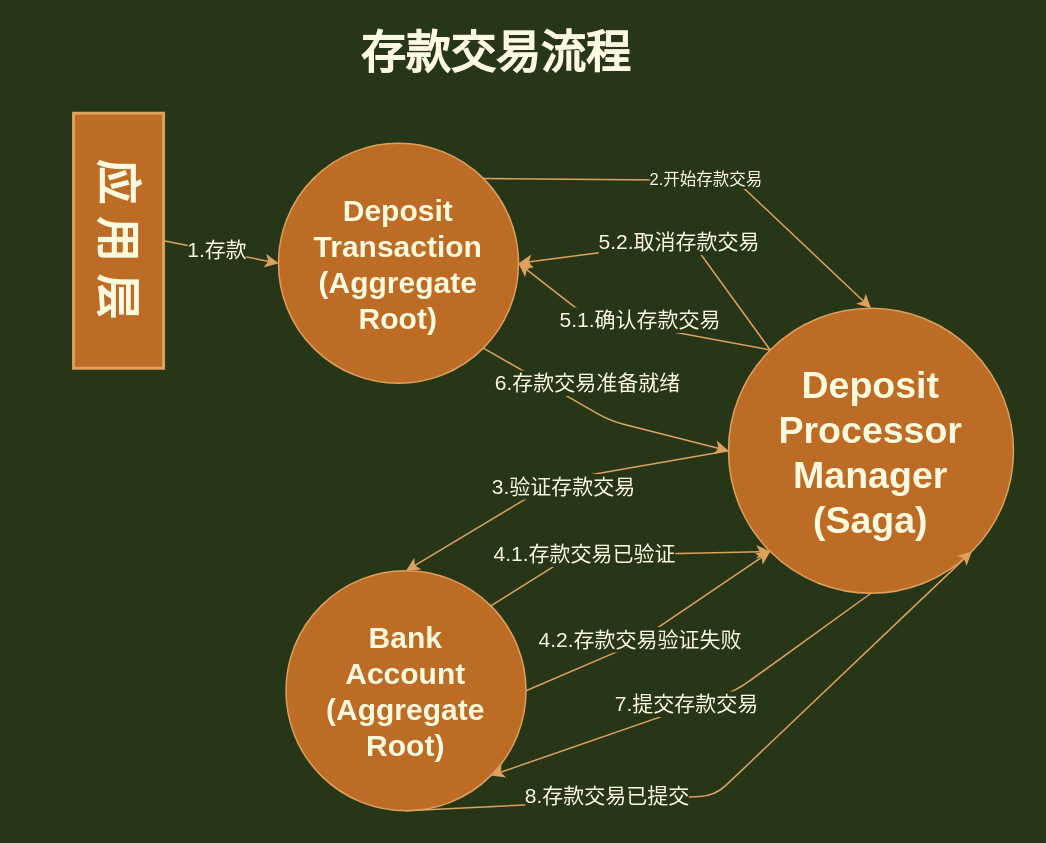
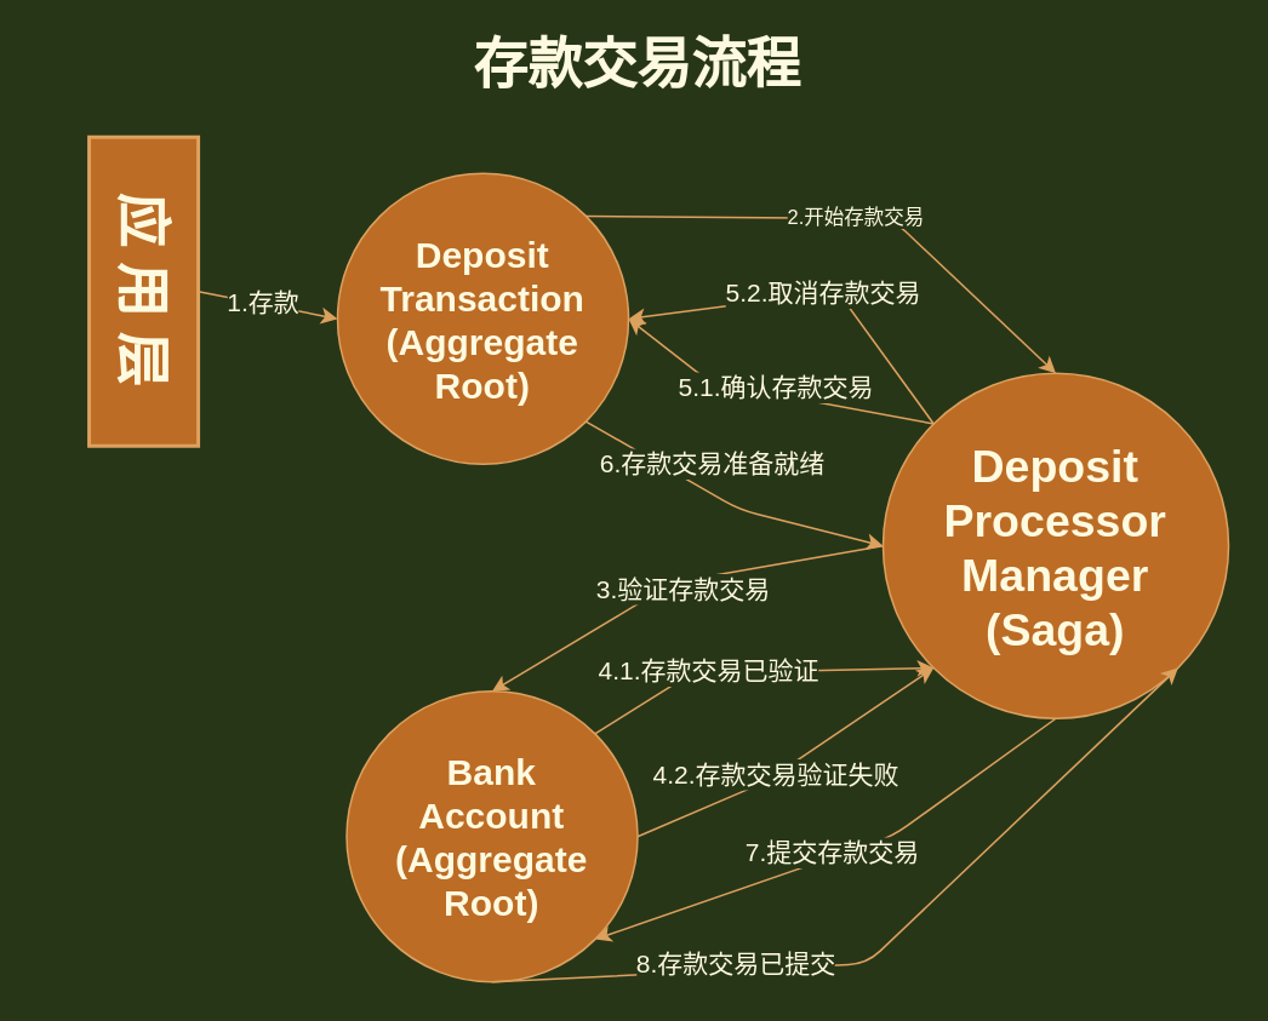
- <mxCell id="17" value="存款交易流程" style="text;html=1;strokeColor=none;fillColor=none;align=center;verticalAlign=middle;whiteSpace=wrap;fontSize=30;fontStyle=1;fontColor=#FEFAE0;" parent="1" vertex="1"><mxGeometry x="215" y="20" width="230" height="30" as="geometry" /></mxCell>
+ <mxCell id="17" value="存款交易流程" style="text;html=1;strokeColor=none;fillColor=none;align=center;verticalAlign=middle;whiteSpace=wrap;fontSize=30;fontStyle=1;fontColor=#FEFAE0;" parent="1" vertex="1"><mxGeometry x="235" y="20" width="230" height="30" as="geometry" /></mxCell>
